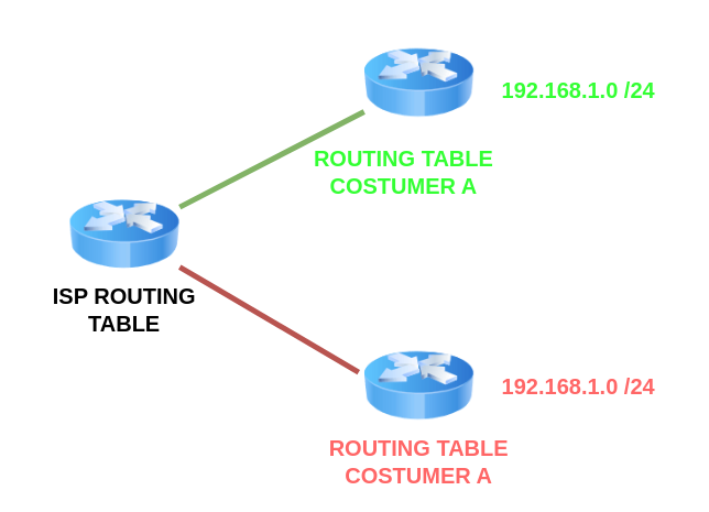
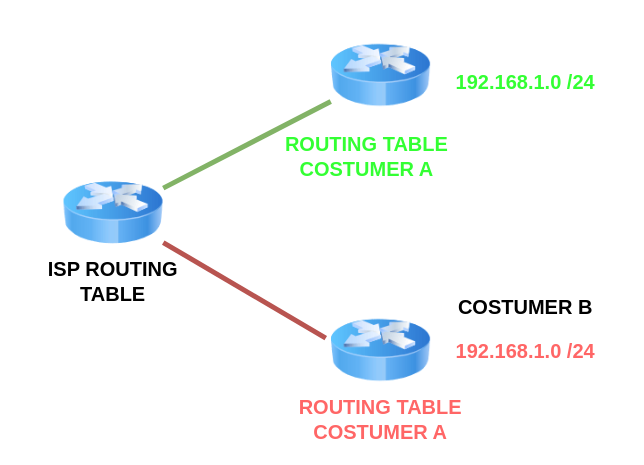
+ <mxCell id="7" value="COSTUMER B" style="text;html=1;strokeColor=none;fillColor=none;align=center;verticalAlign=middle;whiteSpace=wrap;rounded=0;fontSize=16;fontStyle=1" vertex="1" parent="1"><mxGeometry x="360" y="230" width="120" height="30" as="geometry" /></mxCell>
